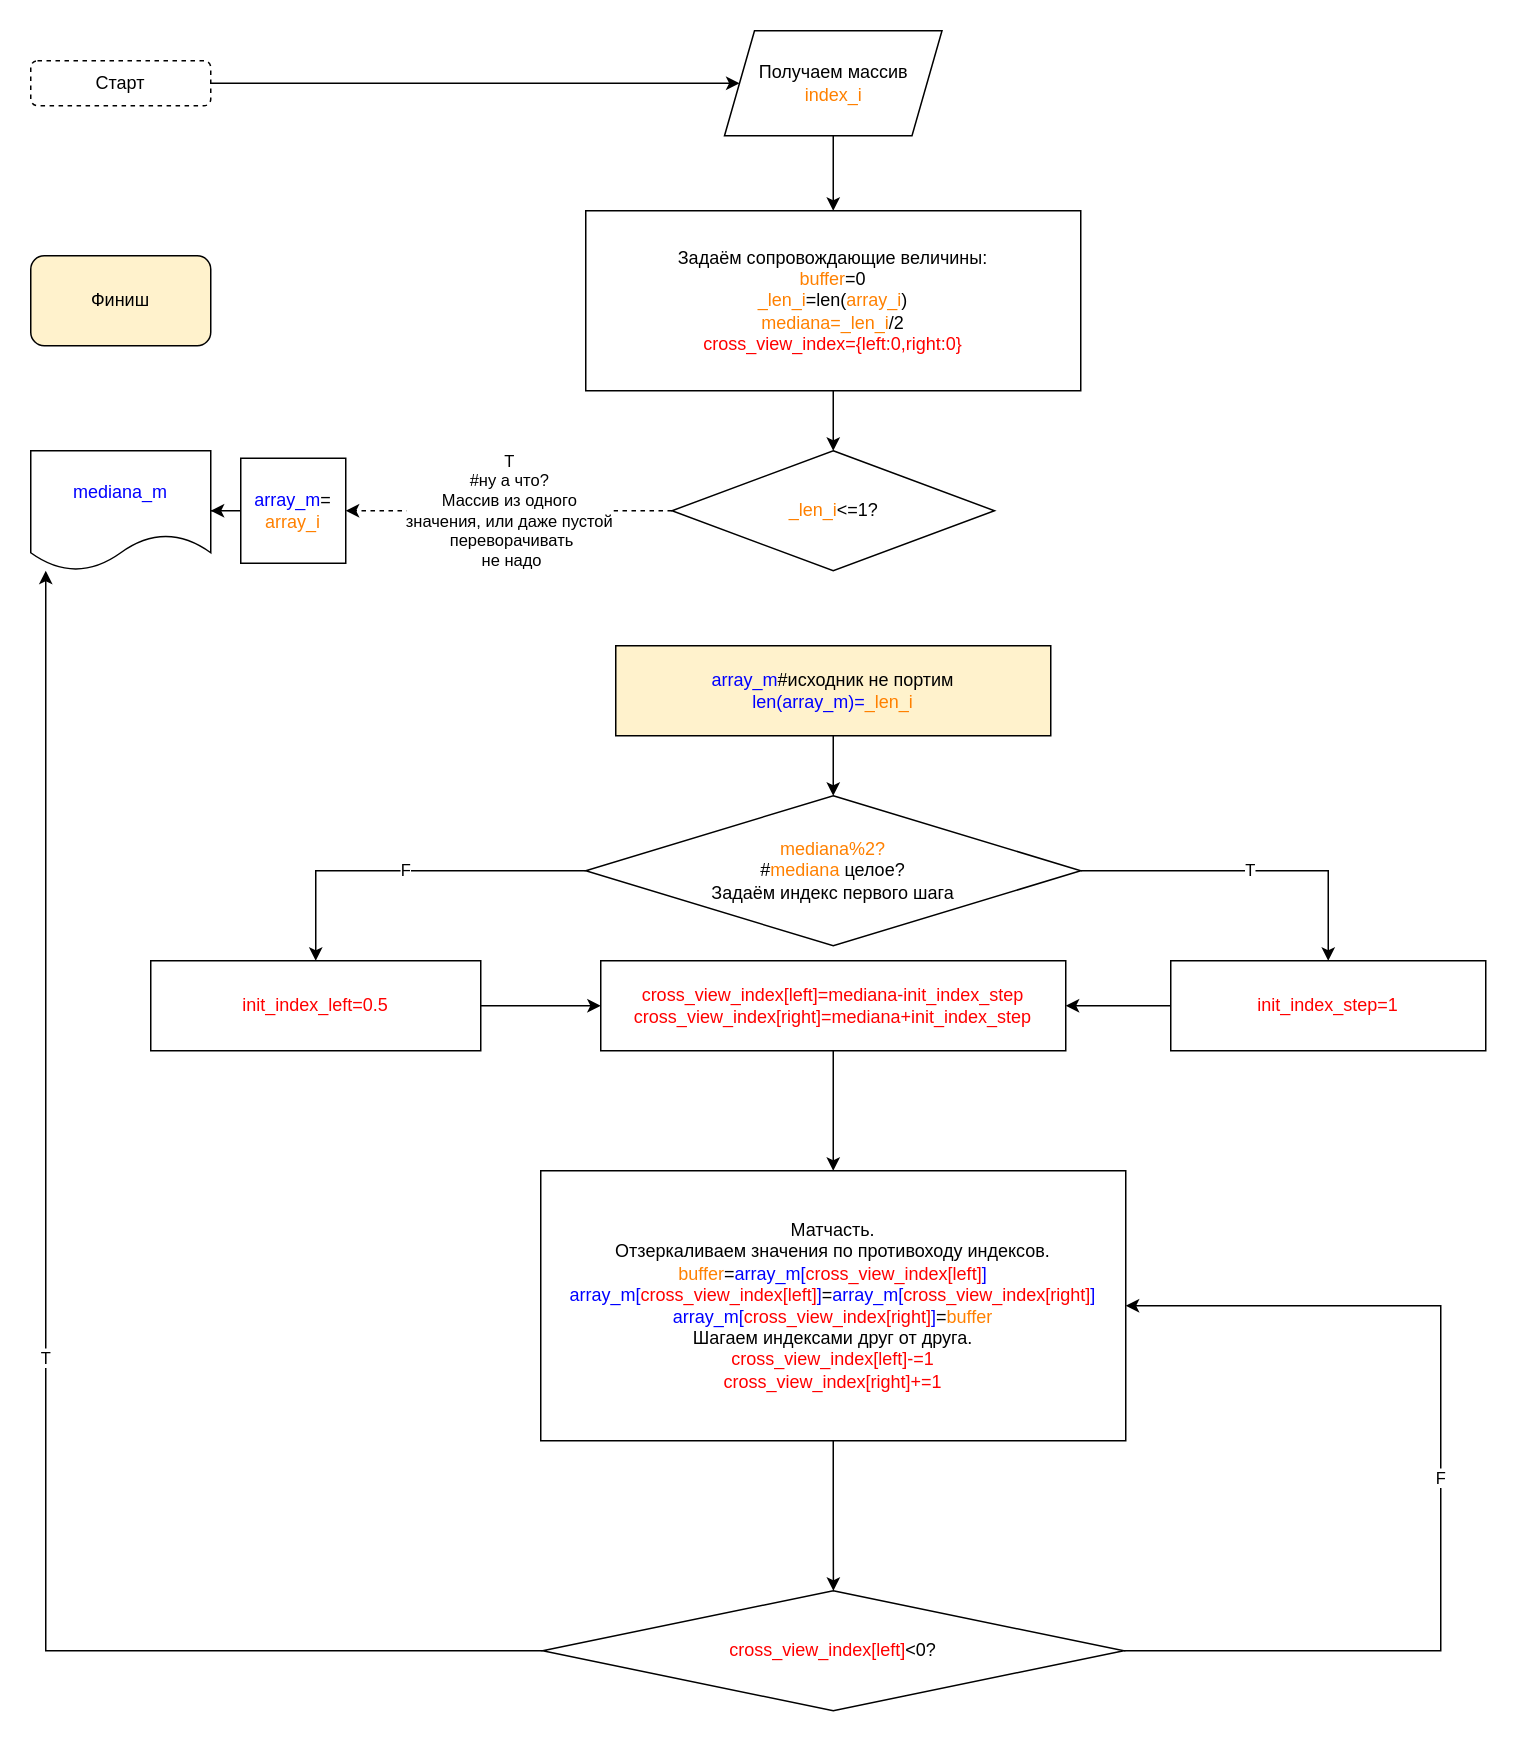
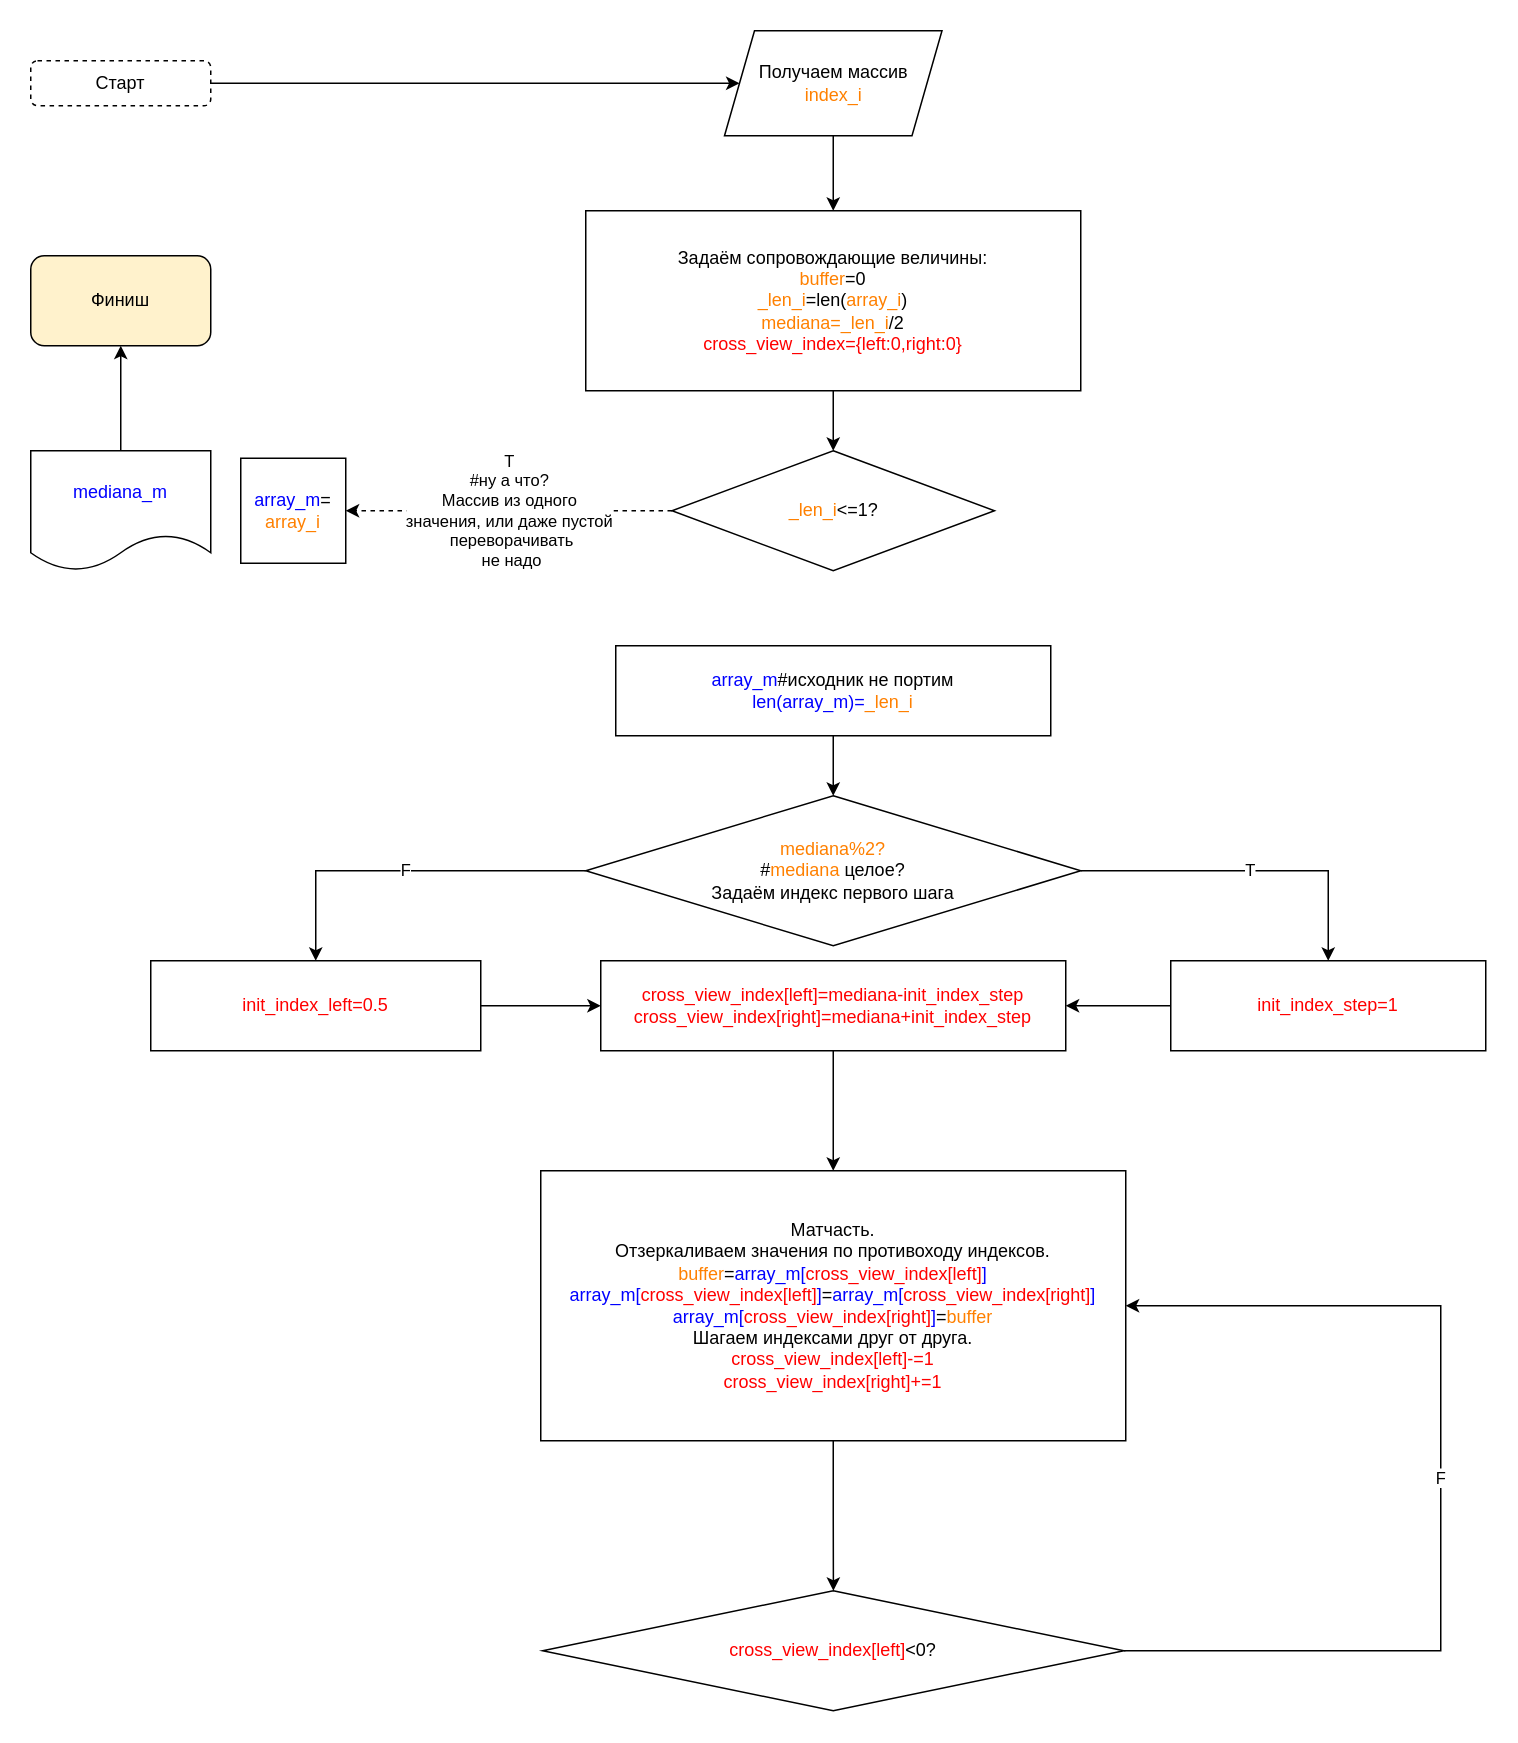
+ <mxCell id="24" value="" style="endArrow=classic;html=1;rounded=0;exitX=0.5;exitY=0;exitDx=0;exitDy=0;" parent="1" source="22" target="23" edge="1"><mxGeometry width="50" height="50" relative="1" as="geometry"><mxPoint x="590" y="470" as="sourcePoint" /><mxPoint x="640" y="420" as="targetPoint" /></mxGeometry></mxCell>
- <mxCell id="29" value="" style="edgeStyle=orthogonalEdgeStyle;rounded=0;orthogonalLoop=1;jettySize=auto;html=1;fontColor=#000000;" parent="1" source="30" target="22" edge="1"><mxGeometry relative="1" as="geometry" /></mxCell>
- <mxCell id="28" value="&lt;font color=&quot;#0000ff&quot;&gt;array_m&lt;/font&gt;#исходник не портим&lt;br&gt;&lt;font color=&quot;#0000ff&quot;&gt;len(array_m)=&lt;/font&gt;&lt;font color=&quot;#ff8000&quot;&gt;_len_i&lt;/font&gt;" style="rounded=0;whiteSpace=wrap;html=1;fontColor=#000000;fillColor=#fff2cc;" parent="1" vertex="1"><mxGeometry x="410" y="430" width="290" height="60" as="geometry" /></mxCell>
+ <mxCell id="28" value="&lt;font color=&quot;#0000ff&quot;&gt;array_m&lt;/font&gt;#исходник не портим&lt;br&gt;&lt;font color=&quot;#0000ff&quot;&gt;len(array_m)=&lt;/font&gt;&lt;font color=&quot;#ff8000&quot;&gt;_len_i&lt;/font&gt;" style="rounded=0;whiteSpace=wrap;html=1;fontColor=#000000;" parent="1" vertex="1"><mxGeometry x="410" y="430" width="290" height="60" as="geometry" /></mxCell>
- <mxCell id="20" value="T" style="edgeStyle=orthogonalEdgeStyle;rounded=0;orthogonalLoop=1;jettySize=auto;html=1;" parent="1" source="21" target="22" edge="1"><mxGeometry relative="1" as="geometry"><mxPoint x="-130" y="470" as="targetPoint" /><Array as="points"><mxPoint x="30" y="1100" /></Array></mxGeometry></mxCell>
